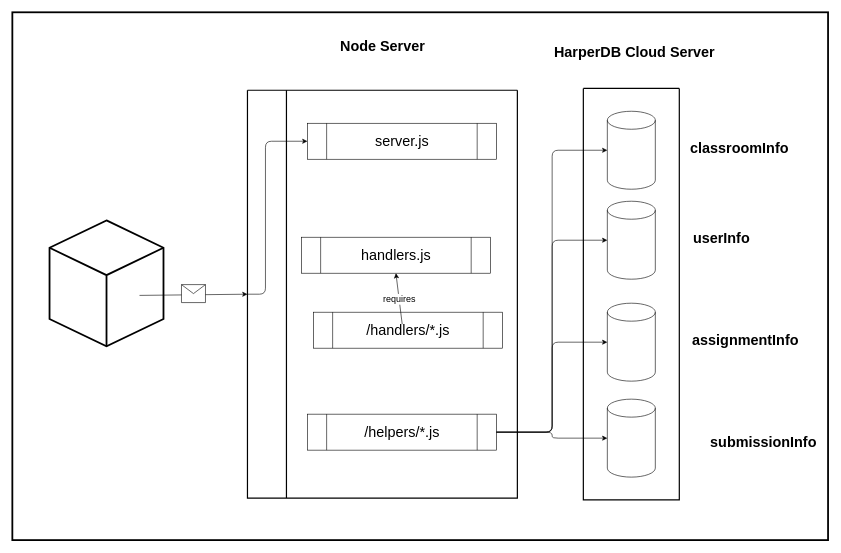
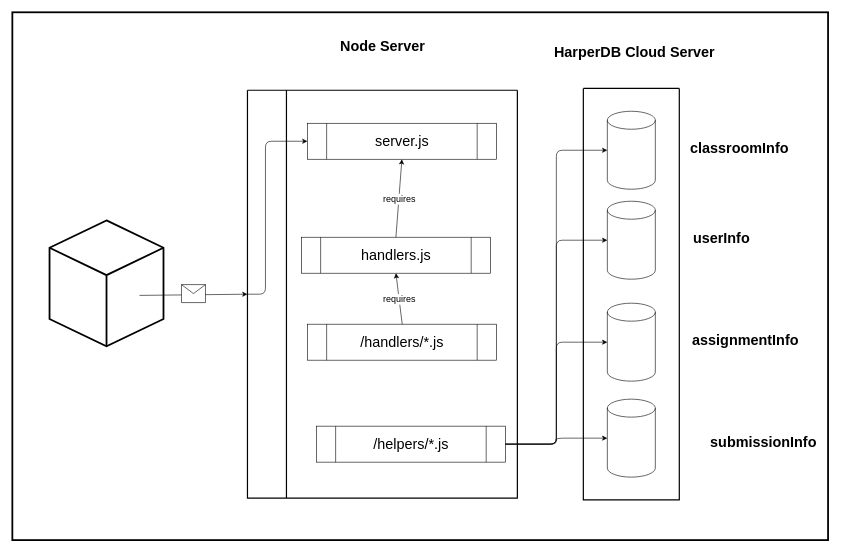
+ <mxCell id="18" value="" style="endArrow=classic;html=1;fontSize=50;exitX=0.5;exitY=0;exitDx=0;exitDy=0;entryX=0.5;entryY=1;entryDx=0;entryDy=0;" parent="10" source="12" target="11" edge="1"><mxGeometry relative="1" as="geometry"><mxPoint x="298" y="249" as="sourcePoint" /><mxPoint x="298" y="159" as="targetPoint" /></mxGeometry></mxCell>
+ <mxCell id="19" value="&lt;font style=&quot;font-size: 15px&quot;&gt;requires&lt;/font&gt;" style="edgeLabel;resizable=0;html=1;align=center;verticalAlign=middle;" parent="18" connectable="0" vertex="1"><mxGeometry relative="1" as="geometry" /></mxCell>
- <mxCell id="13" value="/handlers/*.js" style="shape=process;whiteSpace=wrap;html=1;backgroundOutline=1;fontSize=24;" parent="10" vertex="1"><mxGeometry x="110" y="370" width="315" height="60" as="geometry" /></mxCell>
+ <mxCell id="13" value="/handlers/*.js" style="shape=process;whiteSpace=wrap;html=1;backgroundOutline=1;fontSize=24;" parent="10" vertex="1"><mxGeometry x="100" y="390" width="315" height="60" as="geometry" /></mxCell>
- <mxCell id="14" value="/helpers/*.js" style="shape=process;whiteSpace=wrap;html=1;backgroundOutline=1;fontSize=24;" parent="10" vertex="1"><mxGeometry x="100" y="540" width="315" height="60" as="geometry" /></mxCell>
+ <mxCell id="14" value="/helpers/*.js" style="shape=process;whiteSpace=wrap;html=1;backgroundOutline=1;fontSize=24;" parent="10" vertex="1"><mxGeometry x="115" y="560" width="315" height="60" as="geometry" /></mxCell>
